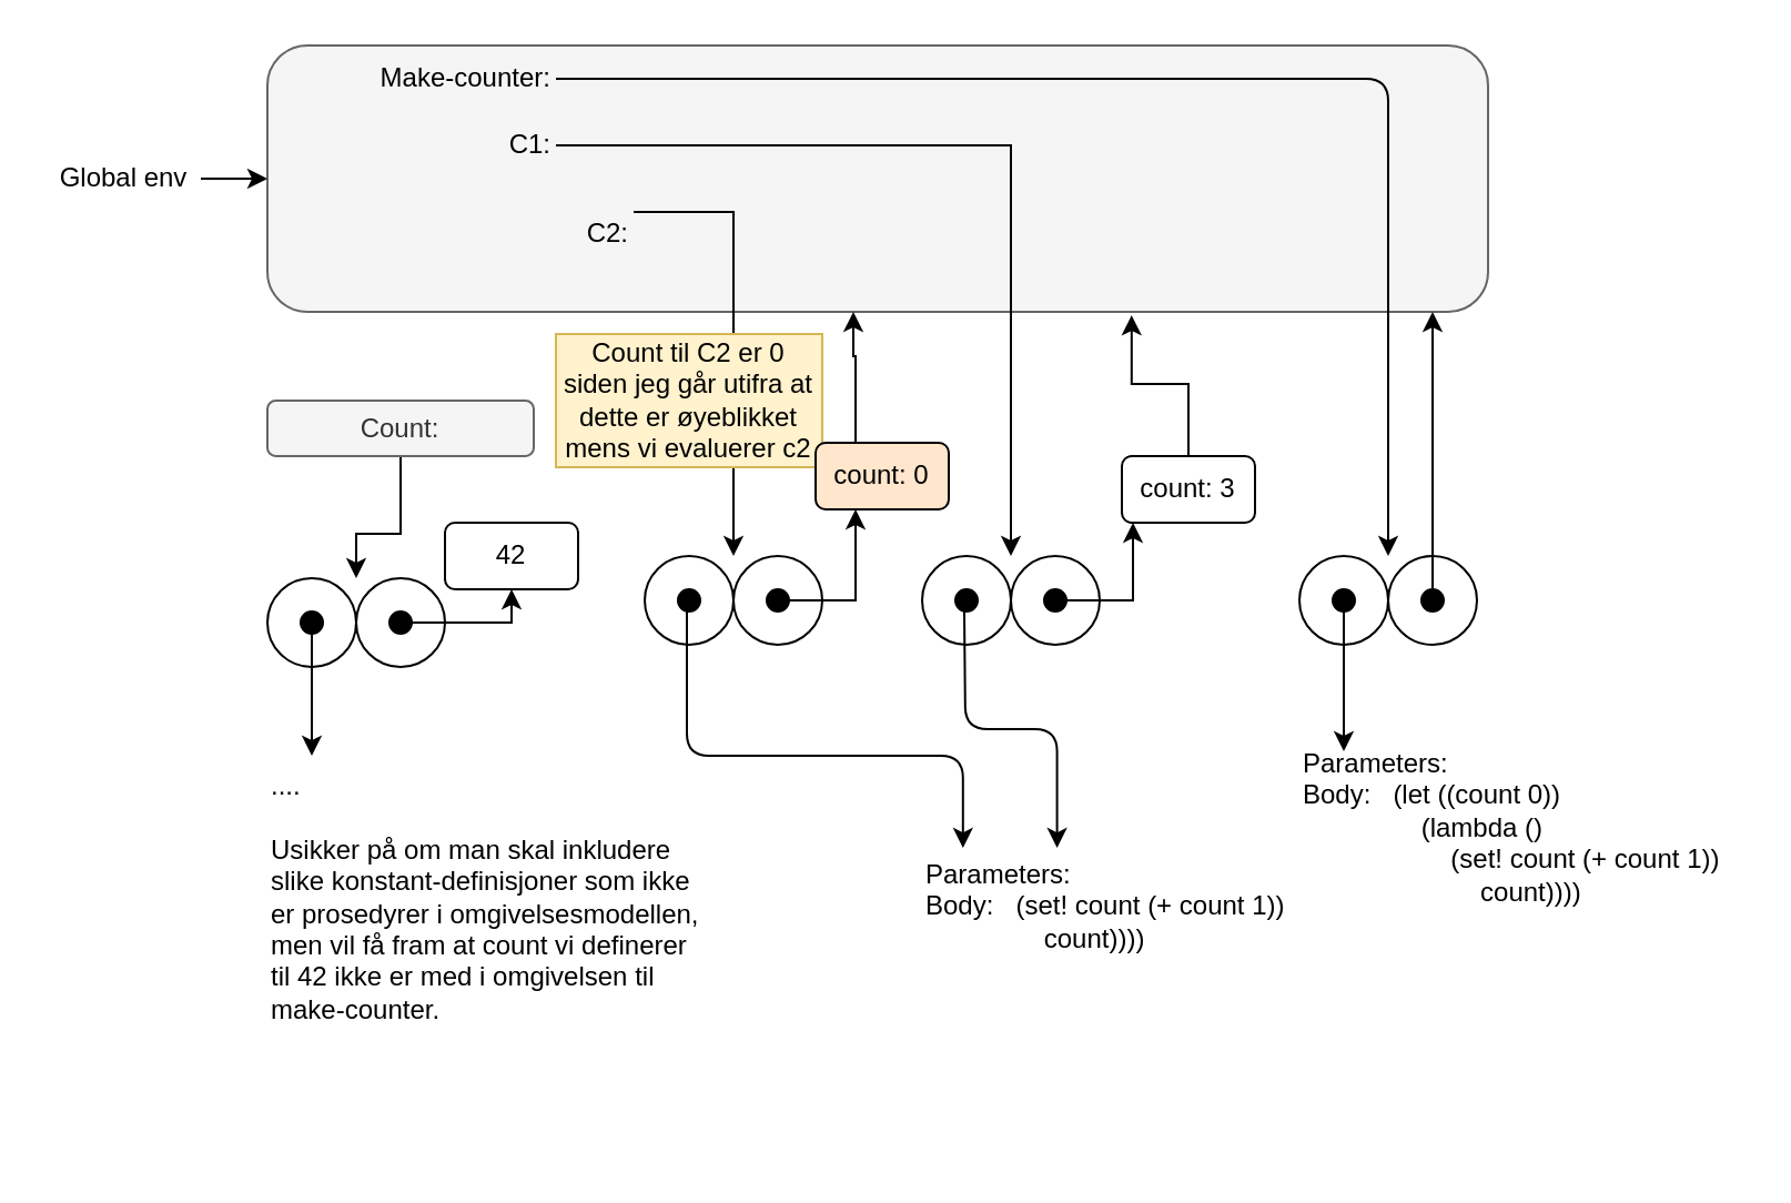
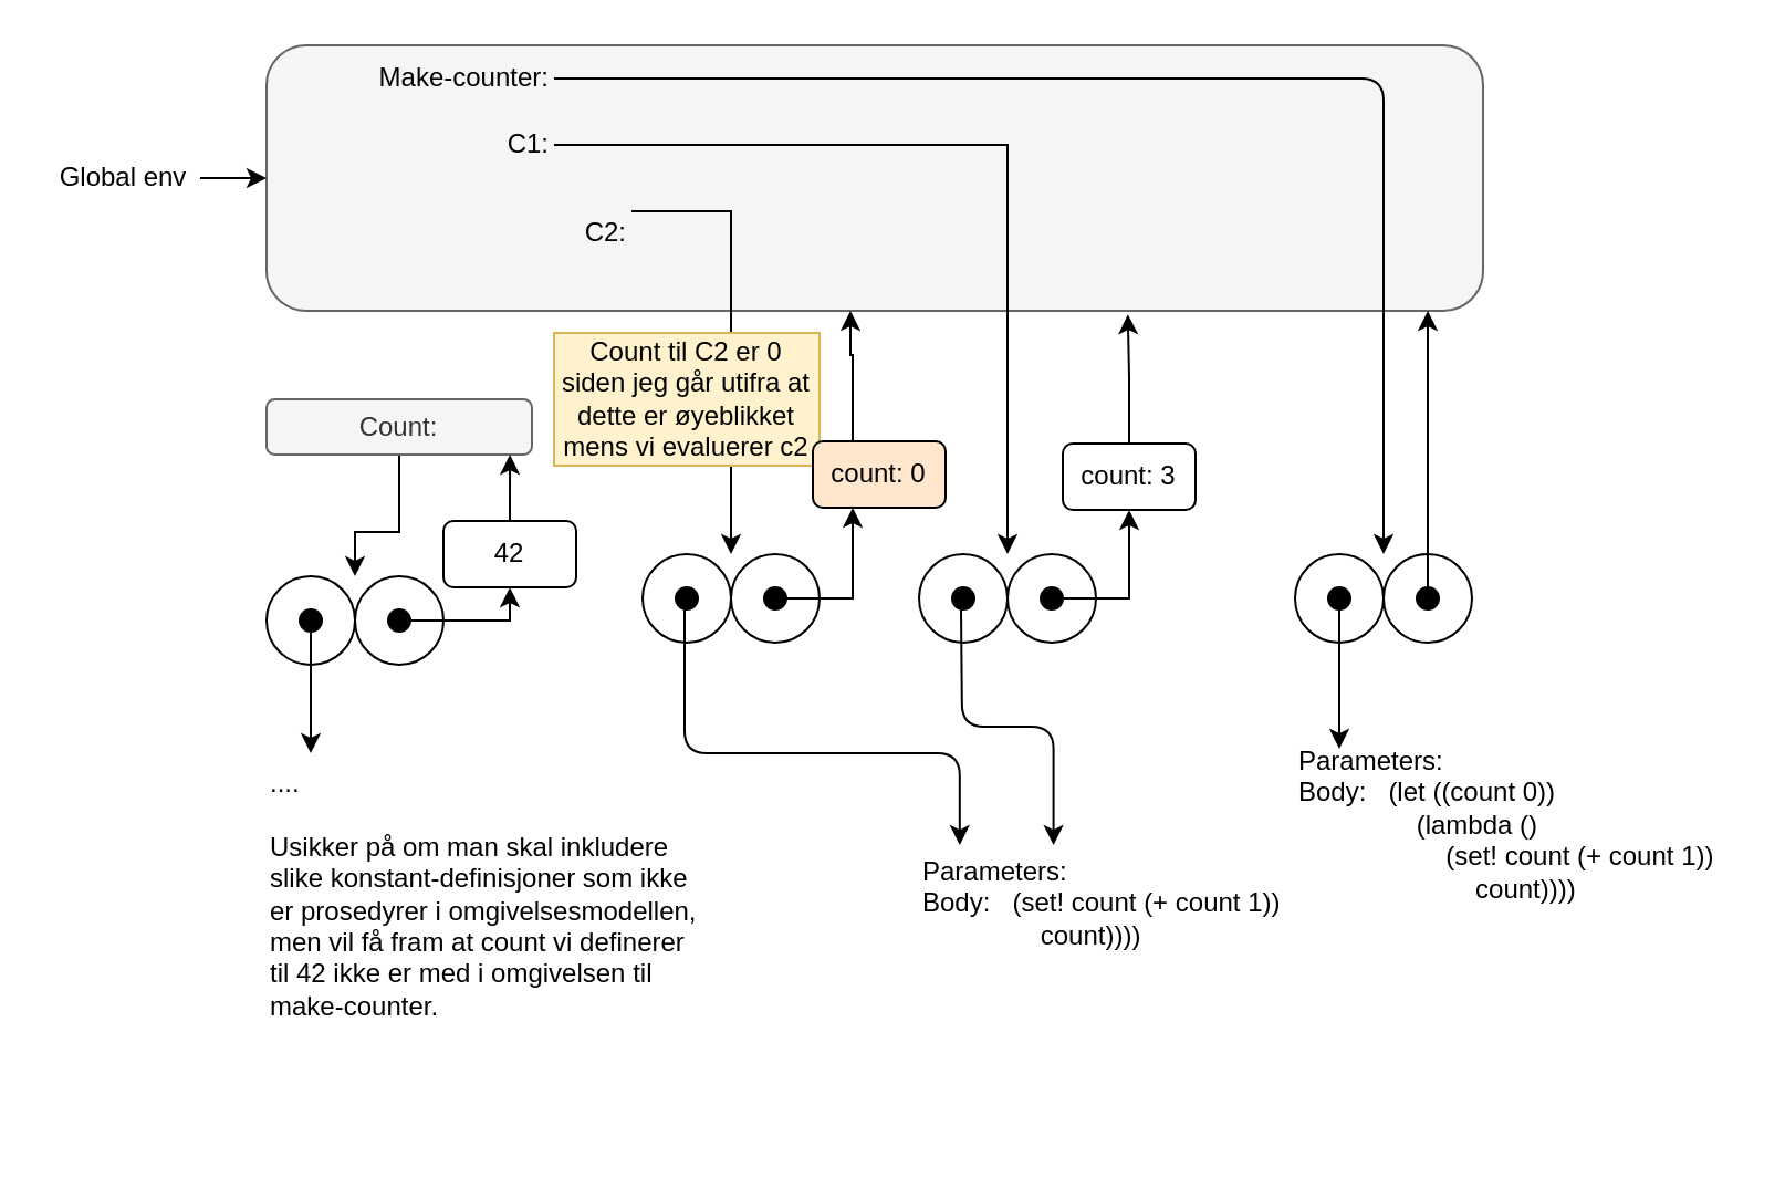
- <mxCell id="21" value="count: 3" style="rounded=1;whiteSpace=wrap;html=1;" vertex="1" parent="1"><mxGeometry x="505" y="205" width="60" height="30" as="geometry" /></mxCell>
+ <mxCell id="21" value="count: 3" style="rounded=1;whiteSpace=wrap;html=1;" vertex="1" parent="1"><mxGeometry x="480" y="200" width="60" height="30" as="geometry" /></mxCell>
+ <mxCell id="39" style="edgeStyle=orthogonalEdgeStyle;rounded=0;orthogonalLoop=1;jettySize=auto;html=1;entryX=0.917;entryY=1;entryDx=0;entryDy=0;entryPerimeter=0;" edge="1" parent="1" source="40" target="33"><mxGeometry relative="1" as="geometry"><Array as="points"><mxPoint x="230" y="230" /><mxPoint x="230" y="230" /></Array></mxGeometry></mxCell>
